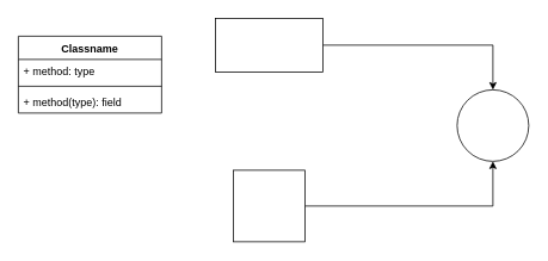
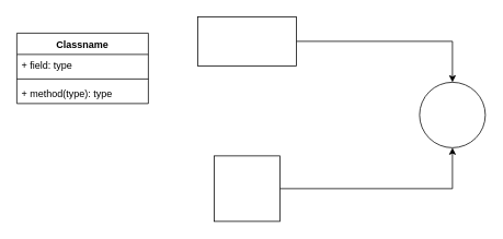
- <mxCell id="8" value="+ method: type" style="text;strokeColor=none;fillColor=none;align=left;verticalAlign=top;spacingLeft=4;spacingRight=4;overflow=hidden;rotatable=0;points=[[0,0.5],[1,0.5]];portConstraint=eastwest;whiteSpace=wrap;html=1;" vertex="1" parent="7"><mxGeometry y="26" width="160" height="26" as="geometry" /></mxCell>
+ <mxCell id="8" value="+ field: type" style="text;strokeColor=none;fillColor=none;align=left;verticalAlign=top;spacingLeft=4;spacingRight=4;overflow=hidden;rotatable=0;points=[[0,0.5],[1,0.5]];portConstraint=eastwest;whiteSpace=wrap;html=1;" vertex="1" parent="7"><mxGeometry y="26" width="160" height="26" as="geometry" /></mxCell>
- <mxCell id="10" value="+ method(type): field" style="text;strokeColor=none;fillColor=none;align=left;verticalAlign=top;spacingLeft=4;spacingRight=4;overflow=hidden;rotatable=0;points=[[0,0.5],[1,0.5]];portConstraint=eastwest;whiteSpace=wrap;html=1;" vertex="1" parent="7"><mxGeometry y="60" width="160" height="26" as="geometry" /></mxCell>
+ <mxCell id="10" value="+ method(type): type" style="text;strokeColor=none;fillColor=none;align=left;verticalAlign=top;spacingLeft=4;spacingRight=4;overflow=hidden;rotatable=0;points=[[0,0.5],[1,0.5]];portConstraint=eastwest;whiteSpace=wrap;html=1;" vertex="1" parent="7"><mxGeometry y="60" width="160" height="26" as="geometry" /></mxCell>
